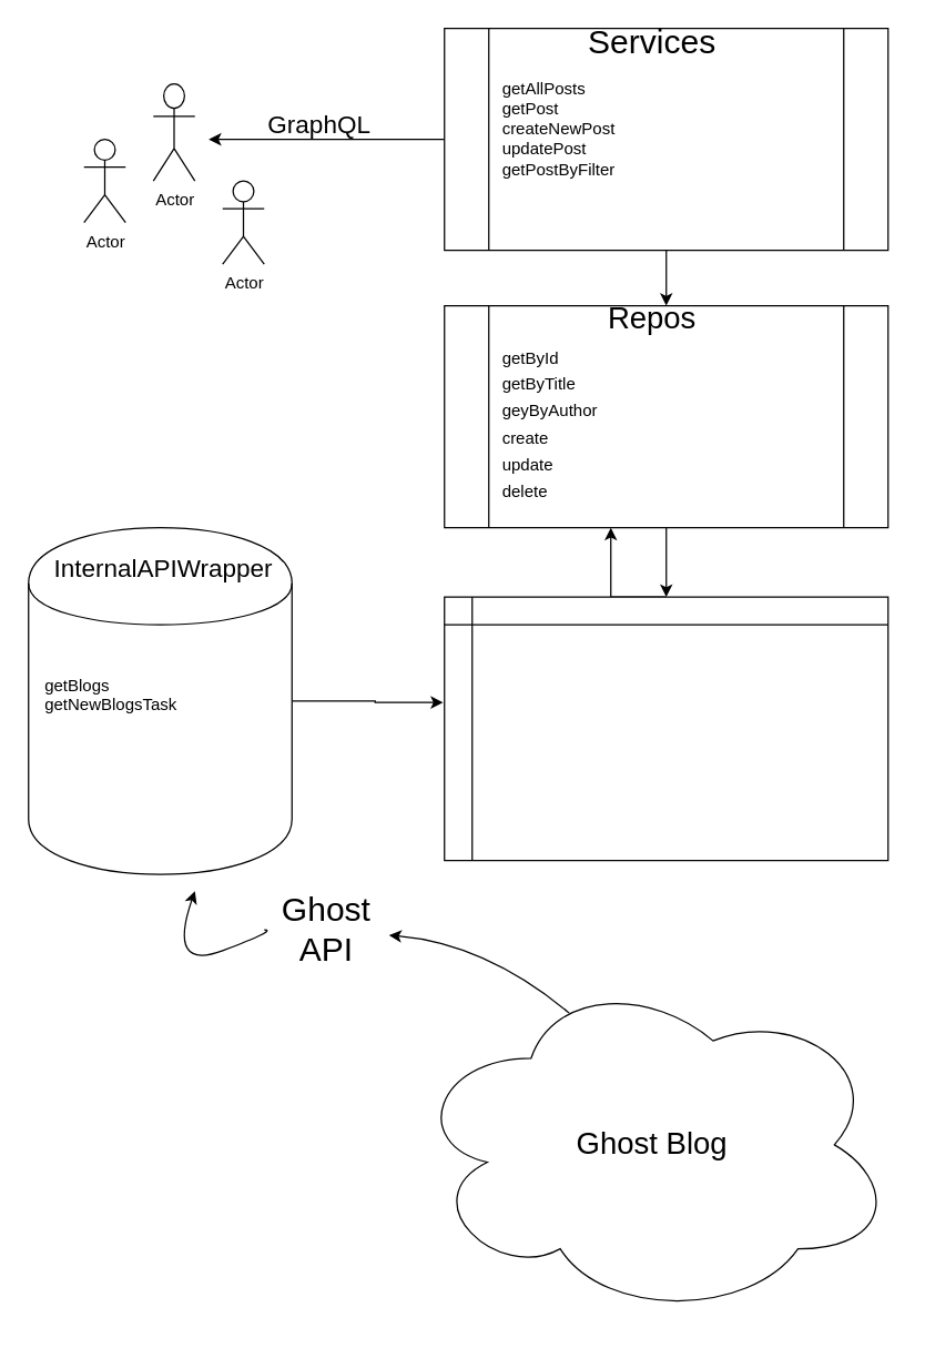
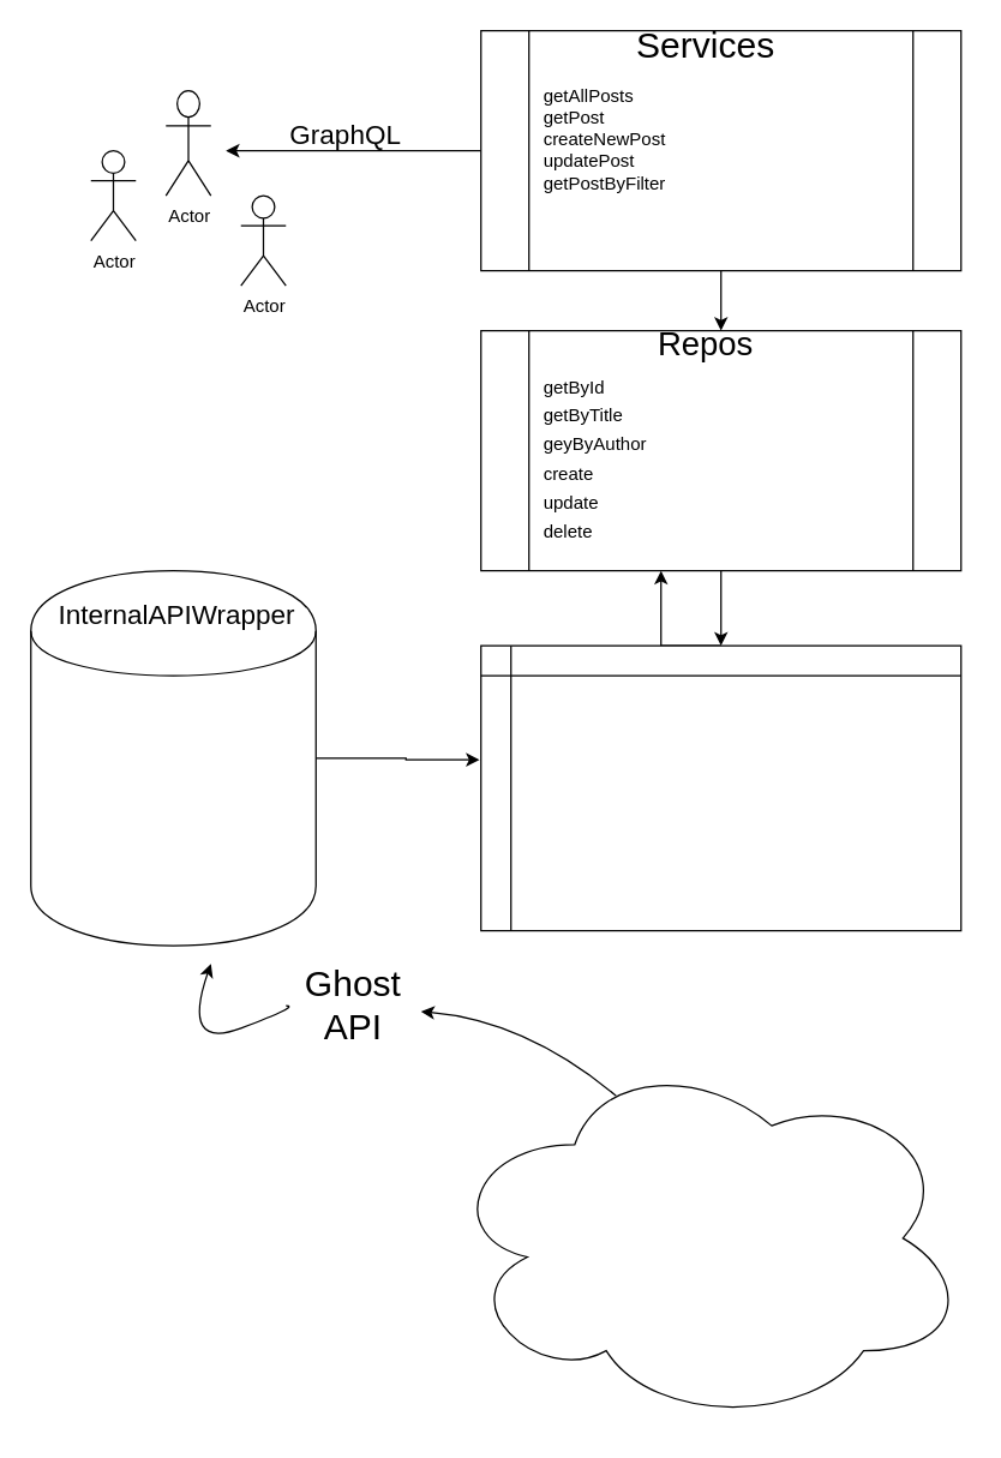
- <mxCell id="25" value="getBlogs&lt;br&gt;getNewBlogsTask&lt;br&gt;" style="text;html=1;strokeColor=none;fillColor=none;align=left;verticalAlign=top;whiteSpace=wrap;rounded=0;fontSize=12;" vertex="1" parent="1"><mxGeometry x="30" y="480" width="170" height="140" as="geometry" /></mxCell>
- <mxCell id="5" value="Ghost Blog" style="text;html=1;strokeColor=none;fillColor=none;align=center;verticalAlign=middle;whiteSpace=wrap;rounded=0;fontSize=22;" vertex="1" parent="1"><mxGeometry x="410" y="780" width="120" height="90" as="geometry" /></mxCell>
